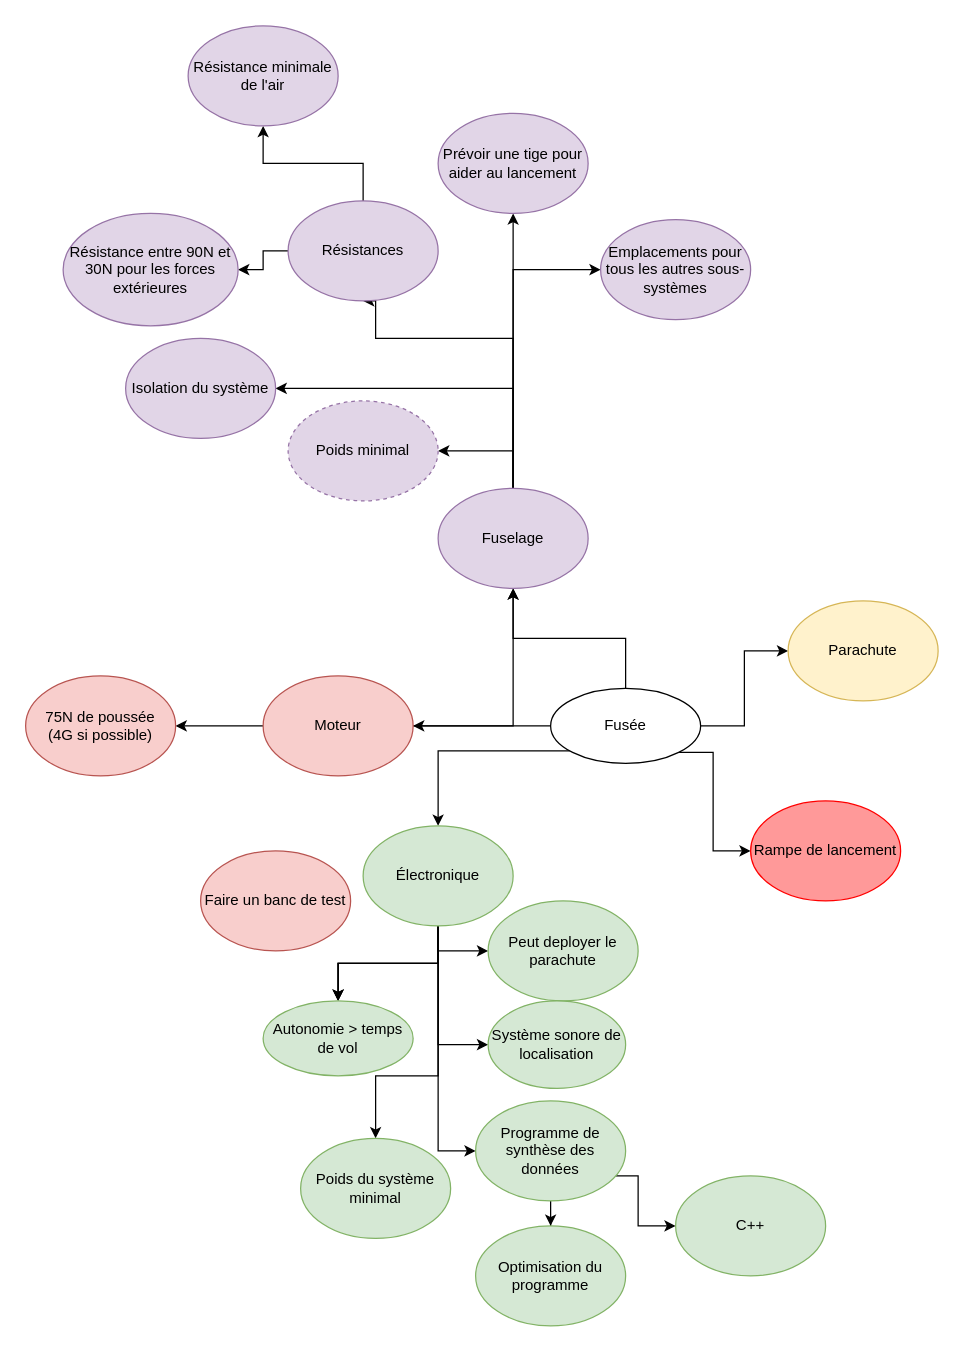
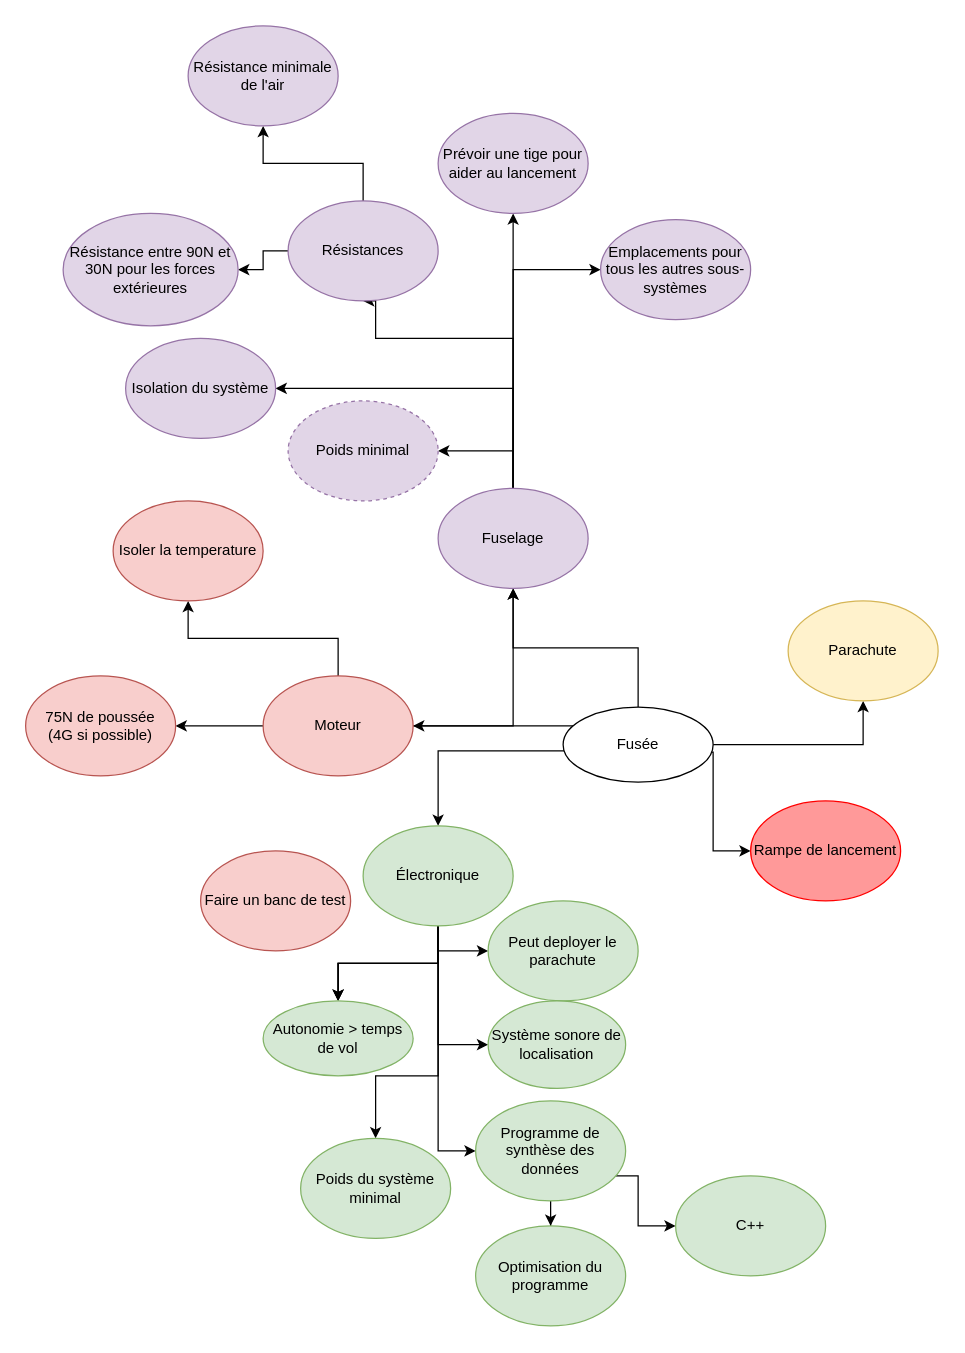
+ <mxCell id="13" value="&lt;div&gt;Isoler la temperature&lt;/div&gt;" style="ellipse;whiteSpace=wrap;html=1;fillColor=#f8cecc;strokeColor=#b85450;" vertex="1" parent="1"><mxGeometry x="90" y="400" width="120" height="80" as="geometry" /></mxCell>
+ <mxCell id="9" style="edgeStyle=orthogonalEdgeStyle;rounded=0;orthogonalLoop=1;jettySize=auto;html=1;entryX=0.5;entryY=1;entryDx=0;entryDy=0;" edge="1" parent="1" source="11" target="13"><mxGeometry relative="1" as="geometry" /></mxCell>
- <mxCell id="7" value="Fusée" style="ellipse;whiteSpace=wrap;html=1;fontFamily=Helvetica;fontSize=12;fontColor=default;align=center;strokeColor=default;fillColor=default;" vertex="1" parent="1"><mxGeometry x="440" y="550" width="120" height="60" as="geometry" /></mxCell>
+ <mxCell id="7" value="Fusée" style="ellipse;whiteSpace=wrap;html=1;fontFamily=Helvetica;fontSize=12;fontColor=default;align=center;strokeColor=default;fillColor=default;" vertex="1" parent="1"><mxGeometry x="450" y="565" width="120" height="60" as="geometry" /></mxCell>
